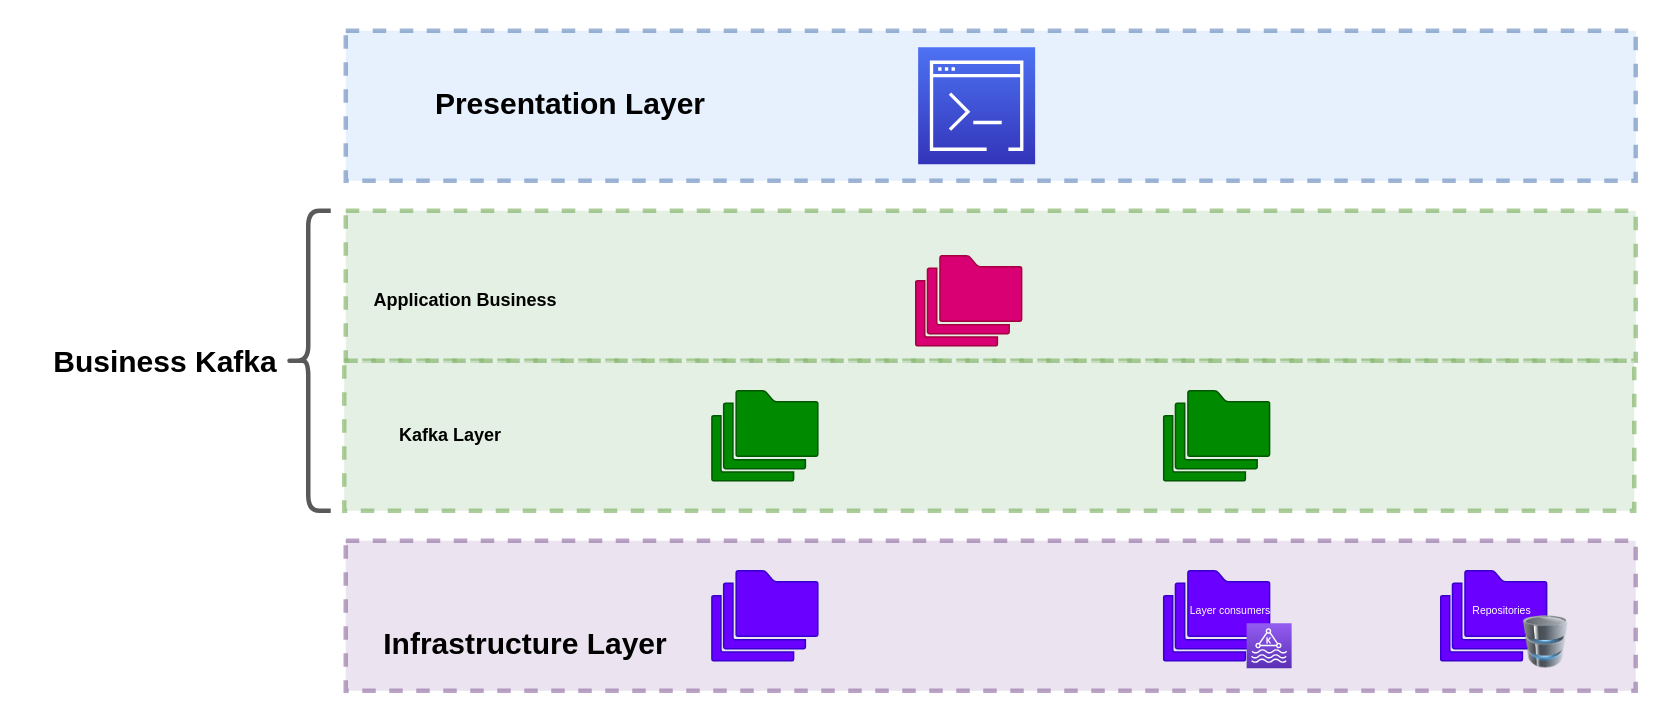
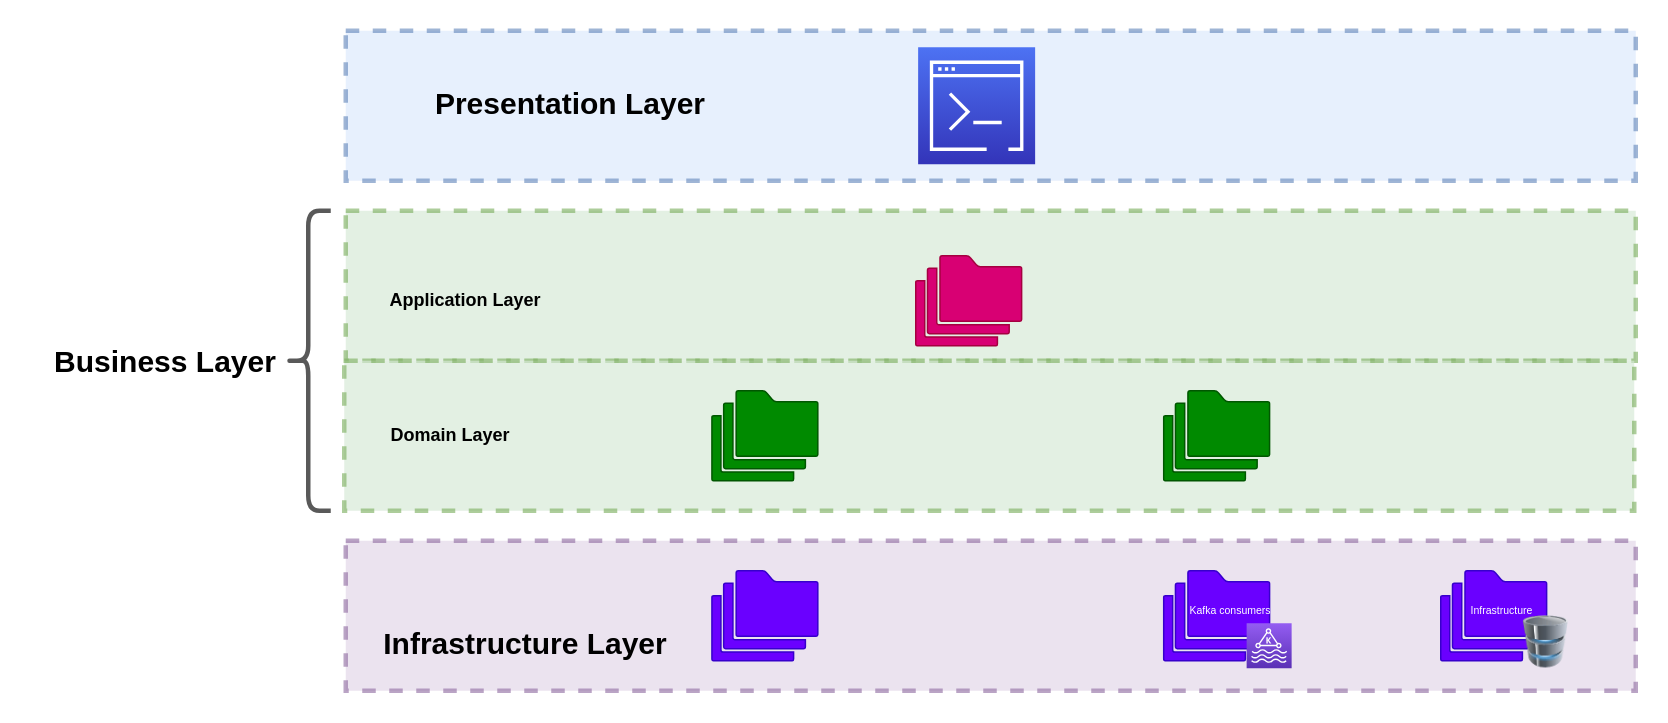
- <mxCell id="18" value="&lt;font size=&quot;1&quot; style=&quot;&quot;&gt;&lt;b style=&quot;font-size: 12px;&quot;&gt;Application Business&lt;/b&gt;&lt;/font&gt;" style="text;html=1;strokeColor=none;fillColor=none;align=center;verticalAlign=middle;whiteSpace=wrap;rounded=0;fontSize=7;fontColor=#000000;" vertex="1" parent="1"><mxGeometry x="220" y="185.5" width="180" height="29" as="geometry" /></mxCell>
+ <mxCell id="18" value="&lt;font size=&quot;1&quot; style=&quot;&quot;&gt;&lt;b style=&quot;font-size: 12px;&quot;&gt;Application Layer&lt;/b&gt;&lt;/font&gt;" style="text;html=1;strokeColor=none;fillColor=none;align=center;verticalAlign=middle;whiteSpace=wrap;rounded=0;fontSize=7;fontColor=#000000;" vertex="1" parent="1"><mxGeometry x="220" y="185.5" width="180" height="29" as="geometry" /></mxCell>
- <mxCell id="22" value="&lt;font size=&quot;1&quot; style=&quot;&quot;&gt;&lt;b style=&quot;font-size: 20px;&quot;&gt;Business Kafka&lt;/b&gt;&lt;/font&gt;" style="text;html=1;strokeColor=none;fillColor=none;align=center;verticalAlign=middle;whiteSpace=wrap;rounded=0;fontSize=7;fontColor=#000000;" vertex="1" parent="1"><mxGeometry y="225.5" width="180" height="29" as="geometry" x="20" /></mxCell>
+ <mxCell id="22" value="&lt;font size=&quot;1&quot; style=&quot;&quot;&gt;&lt;b style=&quot;font-size: 20px;&quot;&gt;Business Layer&lt;/b&gt;&lt;/font&gt;" style="text;html=1;strokeColor=none;fillColor=none;align=center;verticalAlign=middle;whiteSpace=wrap;rounded=0;fontSize=7;fontColor=#000000;" vertex="1" parent="1"><mxGeometry y="225.5" width="180" height="29" as="geometry" x="20" /></mxCell>
- <mxCell id="20" value="&lt;font size=&quot;1&quot; style=&quot;&quot;&gt;&lt;b style=&quot;font-size: 12px;&quot;&gt;Kafka Layer&lt;/b&gt;&lt;/font&gt;" style="text;html=1;strokeColor=none;fillColor=none;align=center;verticalAlign=middle;whiteSpace=wrap;rounded=0;fontSize=7;fontColor=#000000;" vertex="1" parent="1"><mxGeometry x="210" y="275.5" width="180" height="29" as="geometry" /></mxCell>
+ <mxCell id="20" value="&lt;font size=&quot;1&quot; style=&quot;&quot;&gt;&lt;b style=&quot;font-size: 12px;&quot;&gt;Domain Layer&lt;/b&gt;&lt;/font&gt;" style="text;html=1;strokeColor=none;fillColor=none;align=center;verticalAlign=middle;whiteSpace=wrap;rounded=0;fontSize=7;fontColor=#000000;" vertex="1" parent="1"><mxGeometry x="210" y="275.5" width="180" height="29" as="geometry" /></mxCell>
- <mxCell id="15" value="&lt;font color=&quot;#ffffff&quot; style=&quot;font-size: 7px;&quot;&gt;Layer consumers&lt;/font&gt;" style="text;html=1;strokeColor=none;fillColor=none;align=center;verticalAlign=middle;whiteSpace=wrap;rounded=0;" vertex="1" parent="1"><mxGeometry x="789.89" y="390" width="60" height="30" as="geometry" /></mxCell>
+ <mxCell id="15" value="&lt;font color=&quot;#ffffff&quot; style=&quot;font-size: 7px;&quot;&gt;Kafka consumers&lt;/font&gt;" style="text;html=1;strokeColor=none;fillColor=none;align=center;verticalAlign=middle;whiteSpace=wrap;rounded=0;" vertex="1" parent="1"><mxGeometry x="789.89" y="390" width="60" height="30" as="geometry" /></mxCell>
- <mxCell id="13" value="&lt;font color=&quot;#ffffff&quot; style=&quot;font-size: 7px;&quot;&gt;Repositories&lt;/font&gt;" style="text;html=1;strokeColor=none;fillColor=none;align=center;verticalAlign=middle;whiteSpace=wrap;rounded=0;" vertex="1" parent="1"><mxGeometry x="970.59" y="390" width="60" height="30" as="geometry" /></mxCell>
+ <mxCell id="13" value="&lt;font color=&quot;#ffffff&quot; style=&quot;font-size: 7px;&quot;&gt;Infrastructure&lt;/font&gt;" style="text;html=1;strokeColor=none;fillColor=none;align=center;verticalAlign=middle;whiteSpace=wrap;rounded=0;" vertex="1" parent="1"><mxGeometry x="970.59" y="390" width="60" height="30" as="geometry" /></mxCell>
